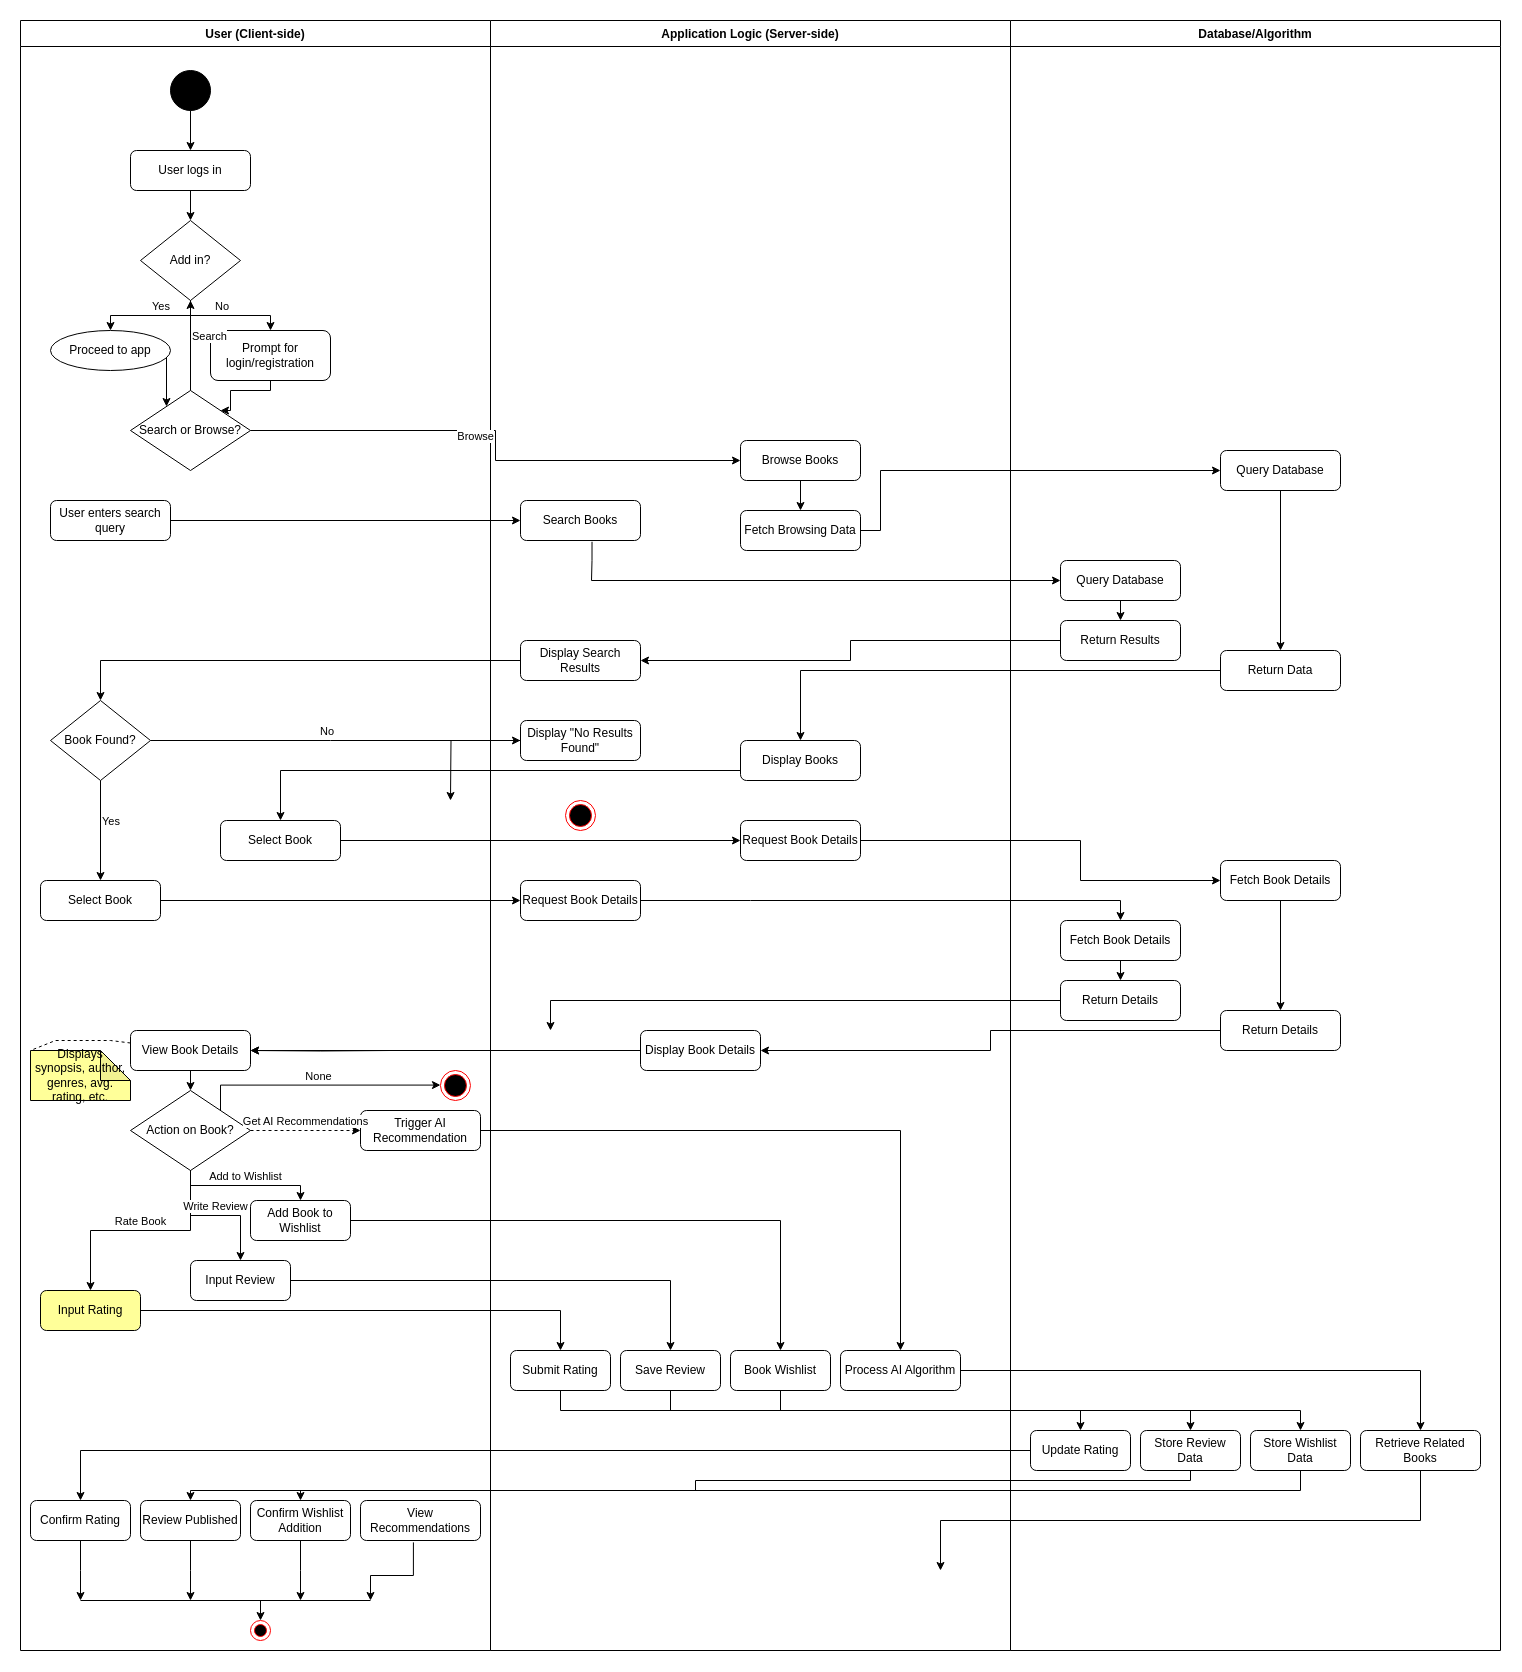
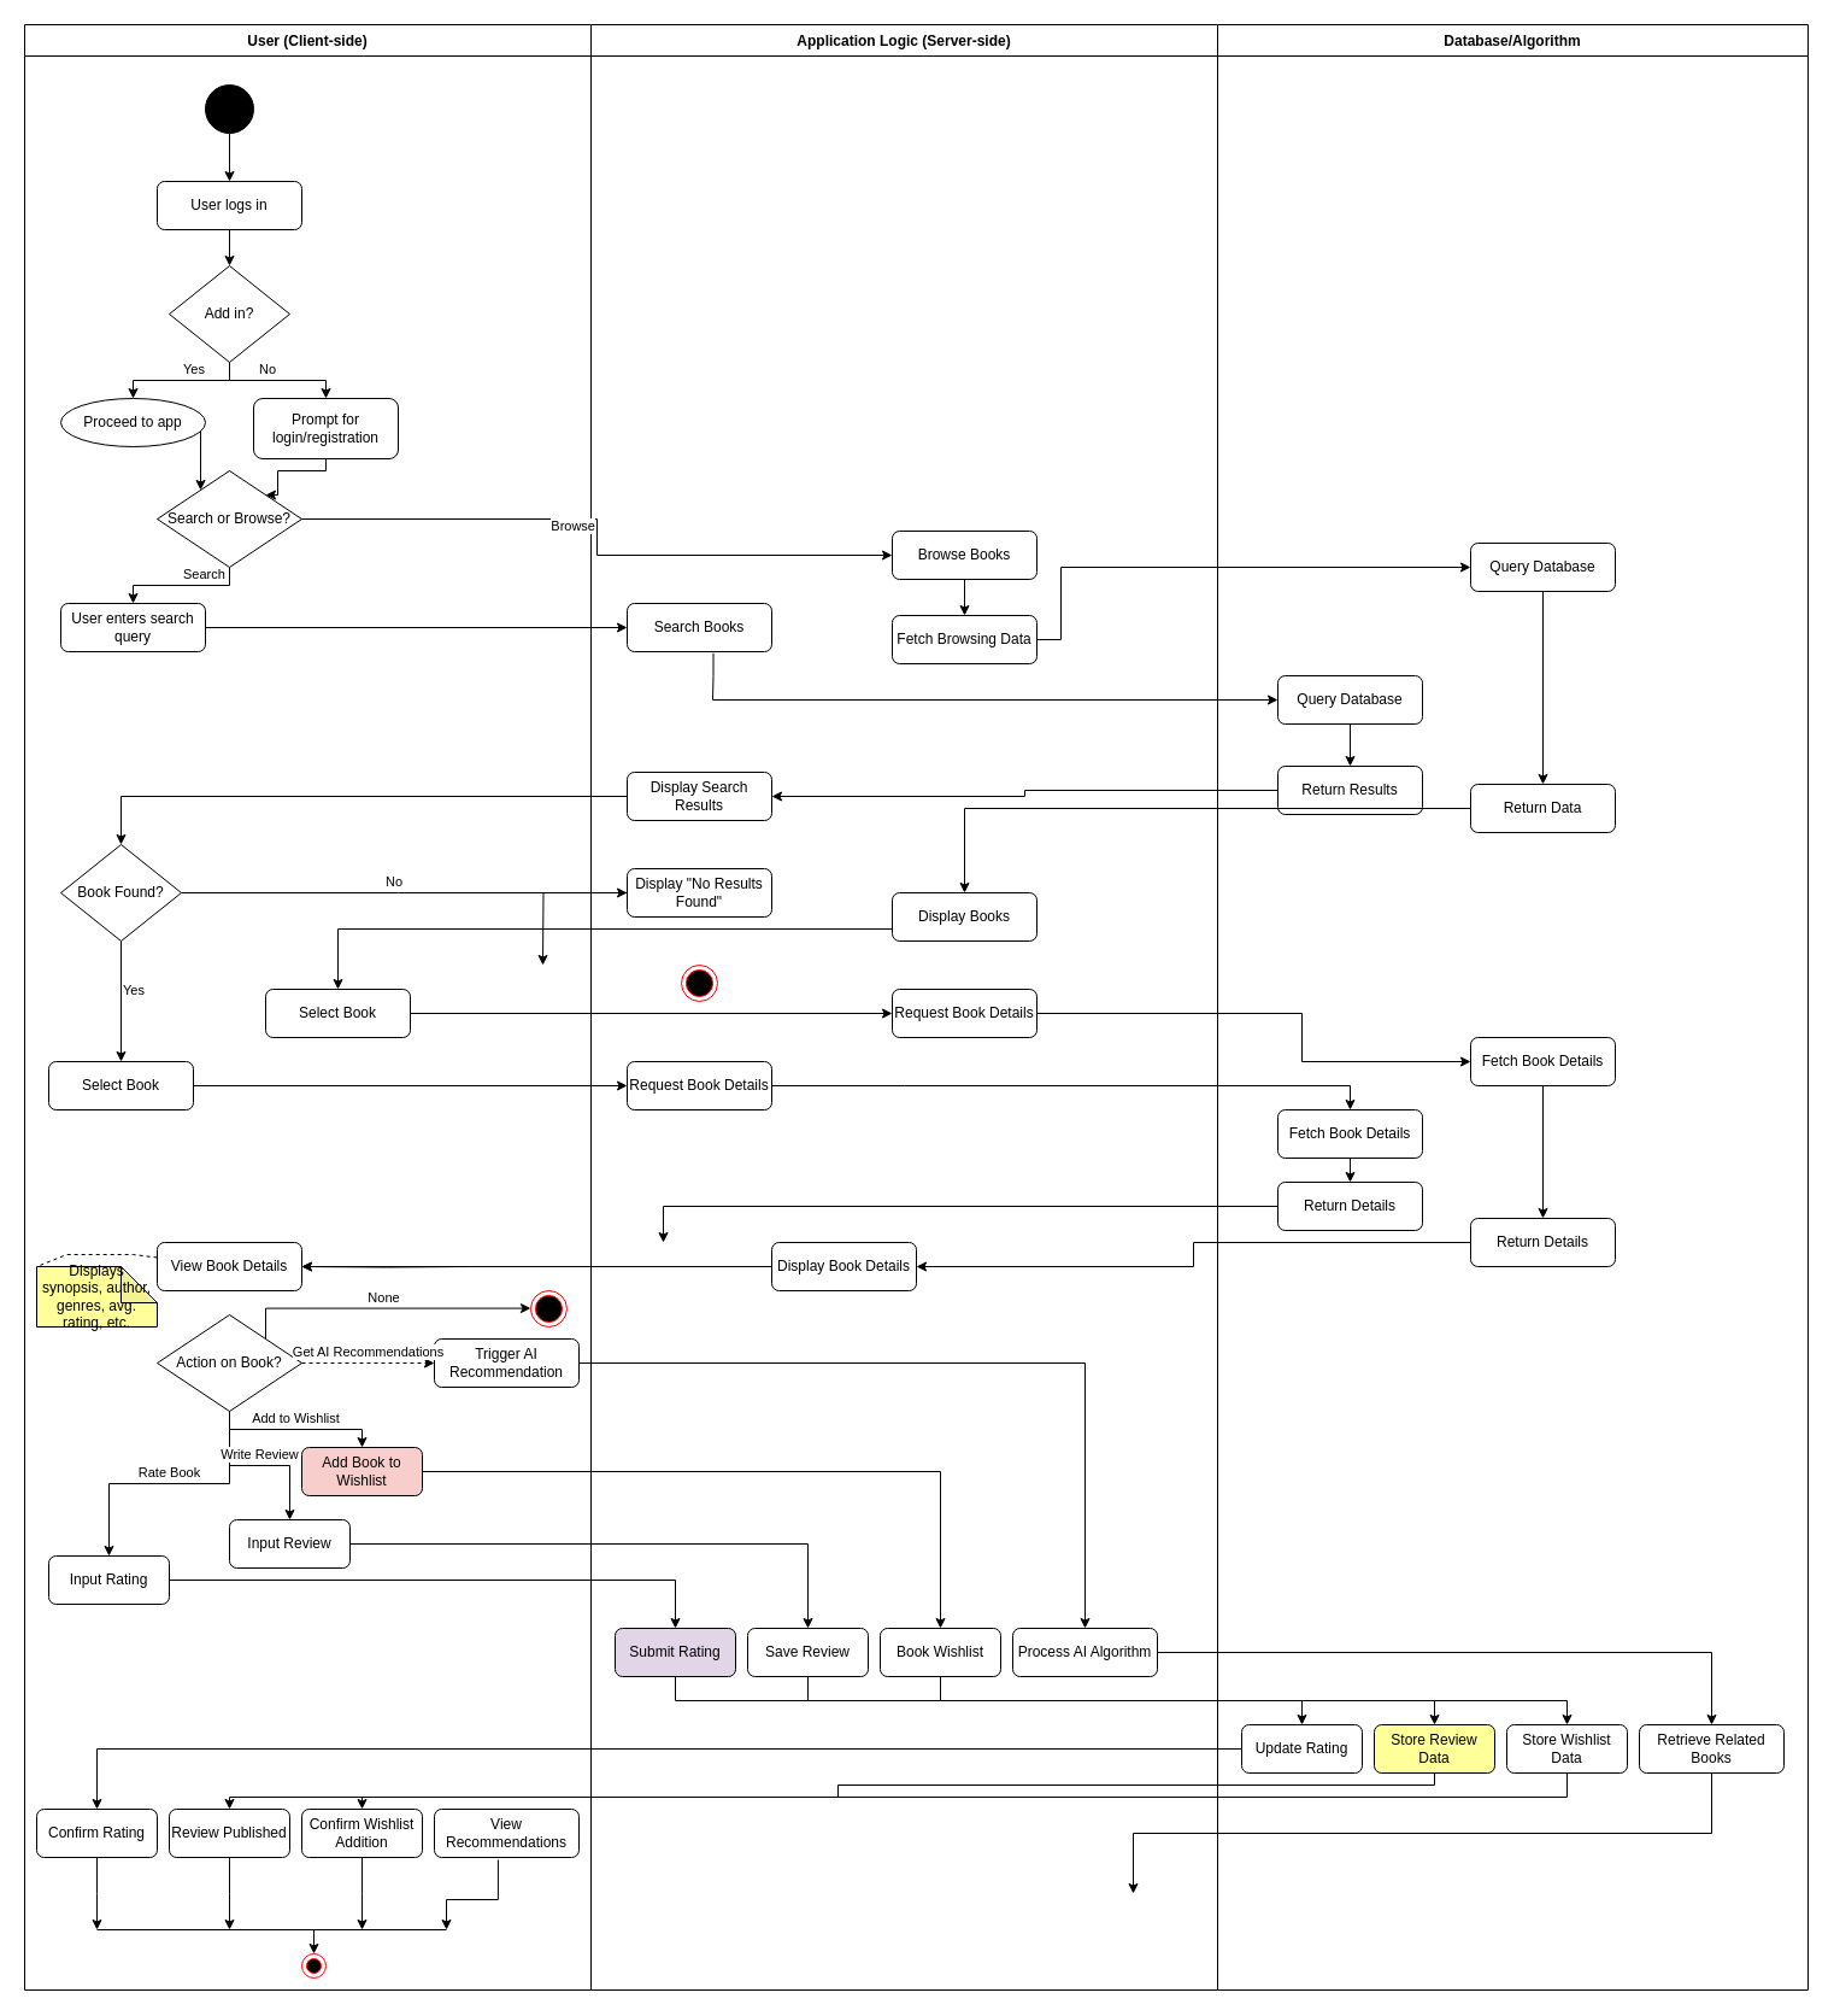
- <mxCell id="65" value="Search" style="edgeStyle=orthogonalEdgeStyle;rounded=0;html=1;align=left;verticalAlign=bottom;" edge="1" parent="1" source="8" target="5"><mxGeometry relative="1" as="geometry" /></mxCell>
+ <mxCell id="65" value="Search" style="edgeStyle=orthogonalEdgeStyle;rounded=0;html=1;align=left;verticalAlign=bottom;" edge="1" parent="1" source="8" target="9"><mxGeometry relative="1" as="geometry" /></mxCell>
- <mxCell id="57" value="Return Results" style="rounded=1;whiteSpace=wrap;html=1;" vertex="1" parent="44"><mxGeometry x="50" y="600" width="120" height="40" as="geometry" /></mxCell>
+ <mxCell id="57" value="Return Results" style="rounded=1;whiteSpace=wrap;html=1;" vertex="1" parent="44"><mxGeometry x="50" y="615" width="120" height="40" as="geometry" /></mxCell>
- <mxCell id="87" style="edgeStyle=orthogonalEdgeStyle;rounded=0;html=1;" edge="1" parent="1" source="13" target="15"><mxGeometry relative="1" as="geometry" /></mxCell>
- <mxCell id="18" value="Add Book to Wishlist" style="rounded=1;whiteSpace=wrap;html=1;" vertex="1" parent="2"><mxGeometry x="230" y="1180" width="100" height="40" as="geometry" /></mxCell>
+ <mxCell id="18" value="Add Book to Wishlist" style="rounded=1;whiteSpace=wrap;html=1;fillColor=#f8cecc;" vertex="1" parent="2"><mxGeometry x="230" y="1180" width="100" height="40" as="geometry" /></mxCell>
- <mxCell id="16" value="Input Rating" style="rounded=1;whiteSpace=wrap;html=1;fillColor=#ffff99;" vertex="1" parent="2"><mxGeometry x="20" y="1270" width="100" height="40" as="geometry" /></mxCell>
+ <mxCell id="16" value="Input Rating" style="rounded=1;whiteSpace=wrap;html=1;" vertex="1" parent="2"><mxGeometry x="20" y="1270" width="100" height="40" as="geometry" /></mxCell>
- <mxCell id="39" value="Submit Rating" style="rounded=1;whiteSpace=wrap;html=1;" vertex="1" parent="29"><mxGeometry x="20" y="1330" width="100" height="40" as="geometry" /></mxCell>
+ <mxCell id="39" value="Submit Rating" style="rounded=1;whiteSpace=wrap;html=1;fillColor=#e1d5e7;" vertex="1" parent="29"><mxGeometry x="20" y="1330" width="100" height="40" as="geometry" /></mxCell>
- <mxCell id="52" value="Store Review Data" style="rounded=1;whiteSpace=wrap;html=1;" vertex="1" parent="44"><mxGeometry x="130" y="1410" width="100" height="40" as="geometry" /></mxCell>
+ <mxCell id="52" value="Store Review Data" style="rounded=1;whiteSpace=wrap;html=1;fillColor=#ffff99;" vertex="1" parent="44"><mxGeometry x="130" y="1410" width="100" height="40" as="geometry" /></mxCell>
